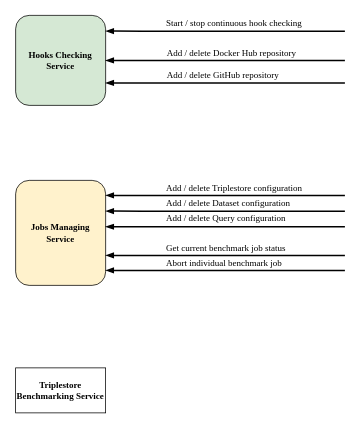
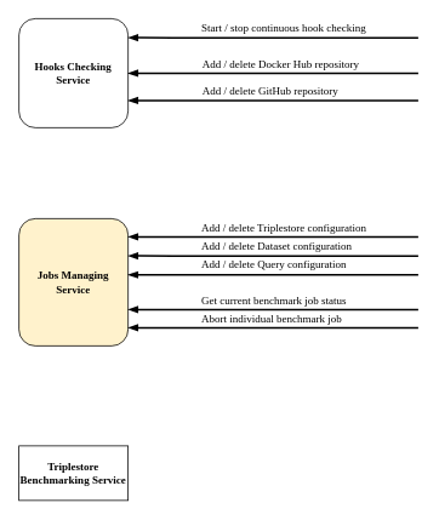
- <mxCell id="2" value="&lt;div&gt;&lt;p&gt;&lt;font style=&quot;font-size: 12px&quot;&gt;&lt;b&gt;Hooks Checking Service&lt;/b&gt;&lt;/font&gt;&lt;/p&gt;&lt;/div&gt;" style="rounded=1;whiteSpace=wrap;html=1;glass=0;shadow=0;sketch=0;fontFamily=Verdana;fillColor=#d5e8d4;" parent="1" vertex="1"><mxGeometry x="20" y="20" width="120" height="120" as="geometry" /></mxCell>
+ <mxCell id="2" value="&lt;div&gt;&lt;p&gt;&lt;font style=&quot;font-size: 12px&quot;&gt;&lt;b&gt;Hooks Checking Service&lt;/b&gt;&lt;/font&gt;&lt;/p&gt;&lt;/div&gt;" style="rounded=1;whiteSpace=wrap;html=1;glass=0;shadow=0;sketch=0;fontFamily=Verdana;" parent="1" vertex="1"><mxGeometry x="20" y="20" width="120" height="120" as="geometry" /></mxCell>
